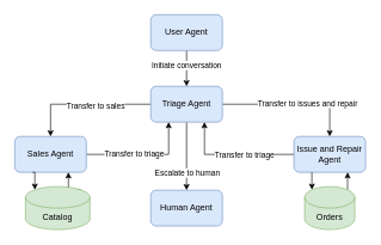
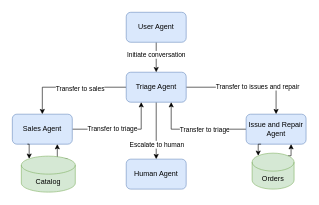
- <mxCell id="21" value="Orders" style="shape=cylinder3;whiteSpace=wrap;html=1;boundedLbl=1;backgroundOutline=1;size=15;fillColor=#d5e8d4;strokeColor=#82b366;" vertex="1" parent="1"><mxGeometry x="425" y="260" width="70" height="60" as="geometry" /></mxCell>
+ <mxCell id="21" value="Orders" style="shape=cylinder3;whiteSpace=wrap;html=1;boundedLbl=1;backgroundOutline=1;size=15;fillColor=#d5e8d4;strokeColor=#82b366;" vertex="1" parent="1"><mxGeometry x="420" y="255" width="70" height="60" as="geometry" /></mxCell>
